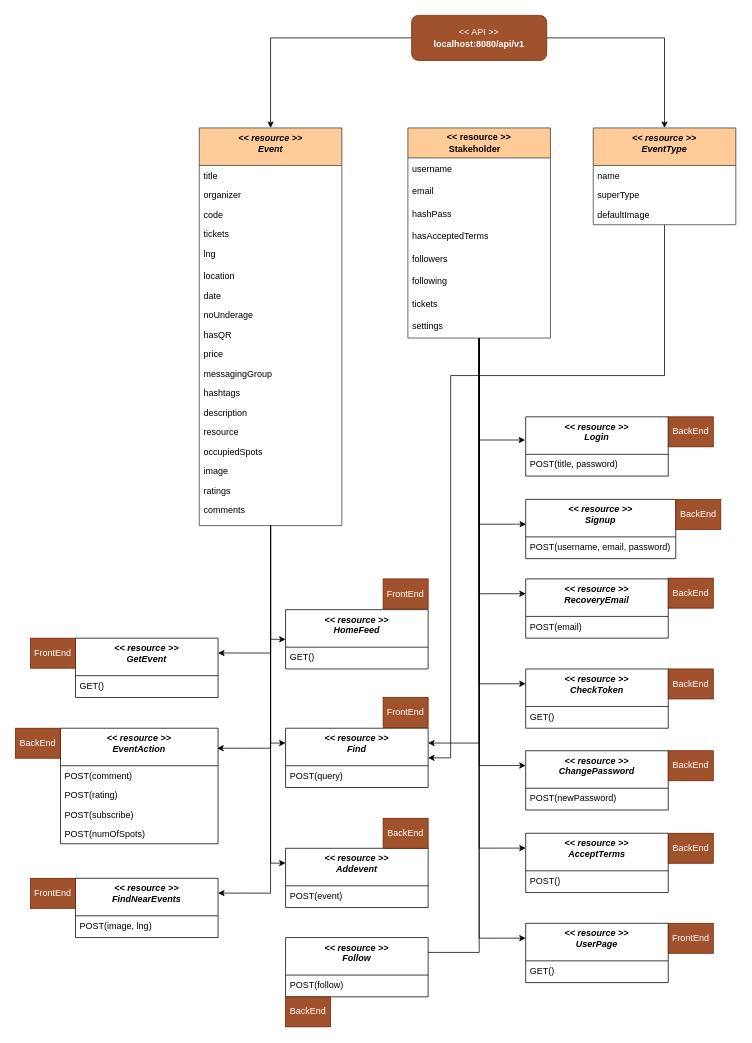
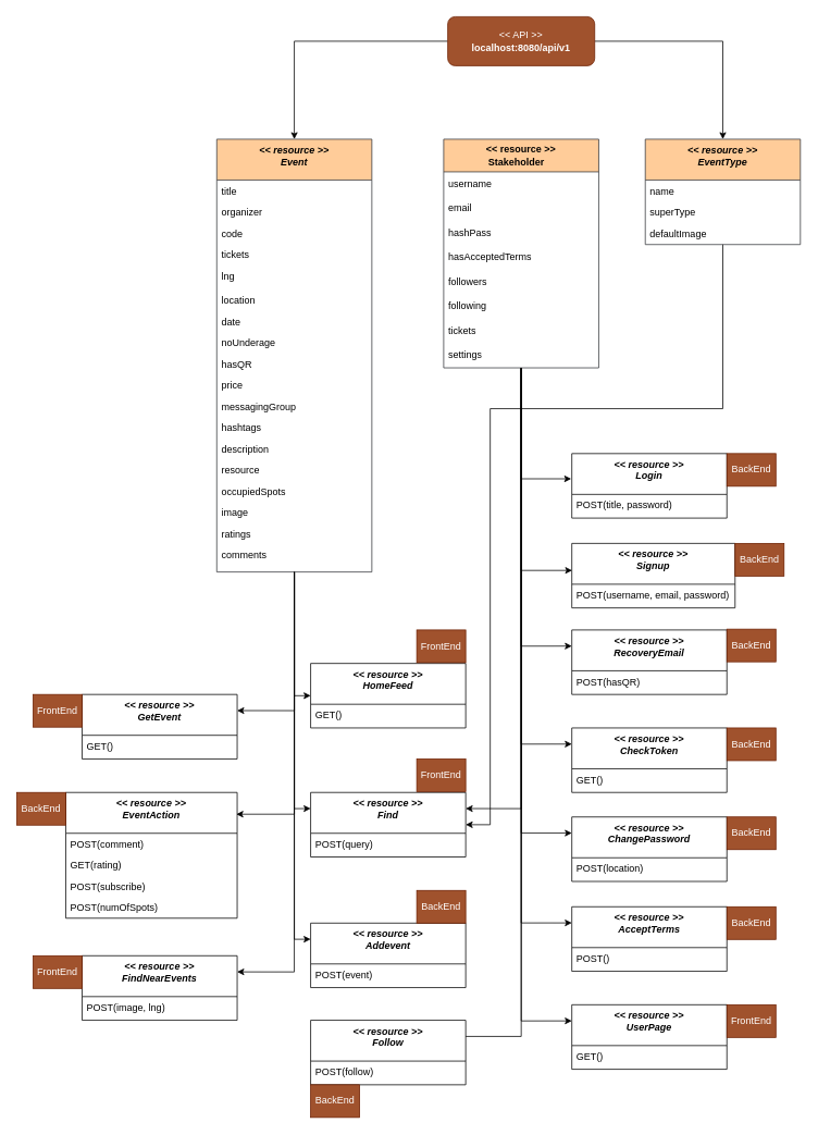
- <mxCell id="59" value="POST(email)" style="text;align=left;verticalAlign=top;spacingLeft=4;spacingRight=4;overflow=hidden;rotatable=0;points=[[0,0.5],[1,0.5]];portConstraint=eastwest;" vertex="1" parent="58"><mxGeometry y="50" width="190" height="26" as="geometry" /></mxCell>
+ <mxCell id="59" value="POST(hasQR)" style="text;align=left;verticalAlign=top;spacingLeft=4;spacingRight=4;overflow=hidden;rotatable=0;points=[[0,0.5],[1,0.5]];portConstraint=eastwest;" vertex="1" parent="58"><mxGeometry y="50" width="190" height="26" as="geometry" /></mxCell>
- <mxCell id="70" value="POST(rating)" style="text;align=left;verticalAlign=top;spacingLeft=4;spacingRight=4;overflow=hidden;rotatable=0;points=[[0,0.5],[1,0.5]];portConstraint=eastwest;" vertex="1" parent="68"><mxGeometry y="76" width="210" height="26" as="geometry" /></mxCell>
+ <mxCell id="70" value="GET(rating)" style="text;align=left;verticalAlign=top;spacingLeft=4;spacingRight=4;overflow=hidden;rotatable=0;points=[[0,0.5],[1,0.5]];portConstraint=eastwest;" vertex="1" parent="68"><mxGeometry y="76" width="210" height="26" as="geometry" /></mxCell>
- <mxCell id="63" value="POST(newPassword)" style="text;align=left;verticalAlign=top;spacingLeft=4;spacingRight=4;overflow=hidden;rotatable=0;points=[[0,0.5],[1,0.5]];portConstraint=eastwest;" vertex="1" parent="62"><mxGeometry y="50" width="190" height="26" as="geometry" /></mxCell>
+ <mxCell id="63" value="POST(location)" style="text;align=left;verticalAlign=top;spacingLeft=4;spacingRight=4;overflow=hidden;rotatable=0;points=[[0,0.5],[1,0.5]];portConstraint=eastwest;" vertex="1" parent="62"><mxGeometry y="50" width="190" height="26" as="geometry" /></mxCell>
